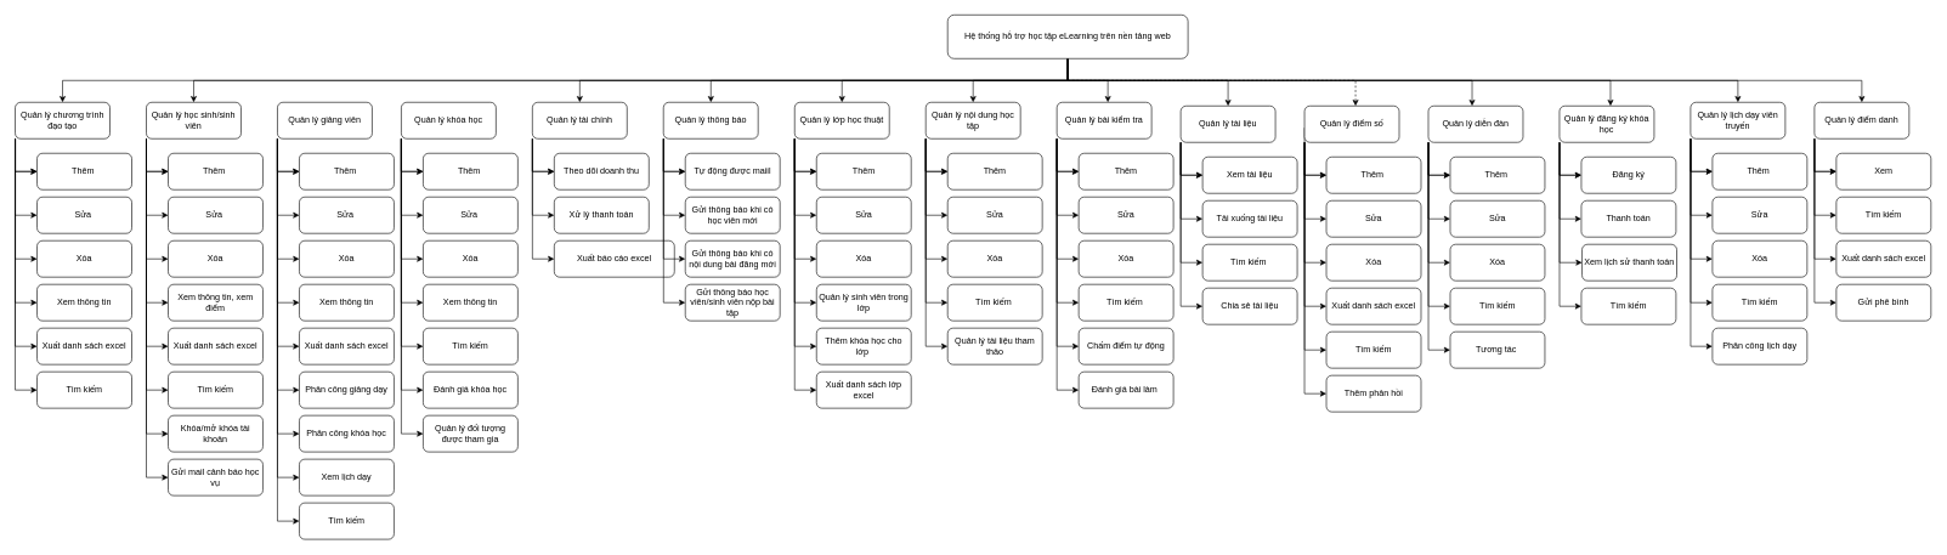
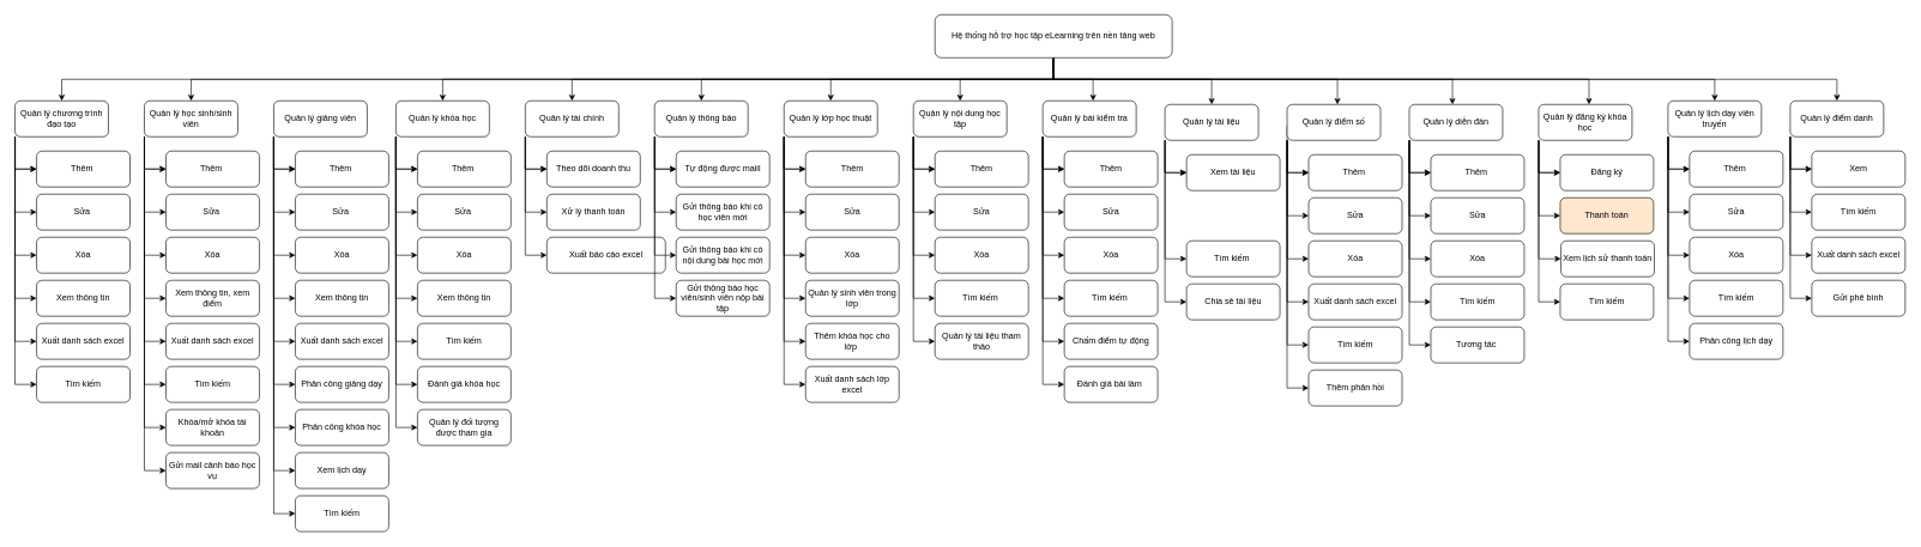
+ <mxCell id="3" style="edgeStyle=orthogonalEdgeStyle;rounded=0;orthogonalLoop=1;jettySize=auto;html=1;entryX=0.5;entryY=0;entryDx=0;entryDy=0;" parent="1" source="16" target="58" edge="1"><mxGeometry relative="1" as="geometry"><Array as="points"><mxPoint x="1465" y="110" /><mxPoint x="615" y="110" /></Array></mxGeometry></mxCell>
- <mxCell id="9" style="edgeStyle=orthogonalEdgeStyle;rounded=0;orthogonalLoop=1;jettySize=auto;html=1;dashed=1;" parent="1" source="16" target="120" edge="1"><mxGeometry relative="1" as="geometry"><Array as="points"><mxPoint x="1465" y="110" /><mxPoint x="1860" y="110" /></Array></mxGeometry></mxCell>
+ <mxCell id="9" style="edgeStyle=orthogonalEdgeStyle;rounded=0;orthogonalLoop=1;jettySize=auto;html=1;" parent="1" source="16" target="120" edge="1"><mxGeometry relative="1" as="geometry"><Array as="points"><mxPoint x="1465" y="110" /><mxPoint x="1860" y="110" /></Array></mxGeometry></mxCell>
- <mxCell id="107" style="edgeStyle=orthogonalEdgeStyle;rounded=0;orthogonalLoop=1;jettySize=auto;html=1;entryX=0;entryY=0.5;entryDx=0;entryDy=0;" parent="1" source="110" target="112" edge="1"><mxGeometry relative="1" as="geometry"><Array as="points"><mxPoint x="1620" y="300" /></Array><mxPoint x="1619.99" y="300" as="targetPoint" /></mxGeometry></mxCell>
- <mxCell id="112" value="Tải xuống tài liệu" style="rounded=1;whiteSpace=wrap;html=1;horizontal=1;" parent="1" vertex="1"><mxGeometry x="1649.99" y="275" width="130" height="50" as="geometry" /></mxCell>
- <mxCell id="153" value="Thanh toán" style="rounded=1;whiteSpace=wrap;html=1;horizontal=1;" parent="1" vertex="1"><mxGeometry x="2169.93" y="275" width="130" height="50" as="geometry" /></mxCell>
+ <mxCell id="153" value="Thanh toán" style="rounded=1;whiteSpace=wrap;html=1;horizontal=1;fillColor=#ffe6cc;" parent="1" vertex="1"><mxGeometry x="2169.93" y="275" width="130" height="50" as="geometry" /></mxCell>
- <mxCell id="82" value="Gửi thông báo khi có nội dung bài đăng mới" style="rounded=1;whiteSpace=wrap;html=1;horizontal=1;" parent="1" vertex="1"><mxGeometry x="939.87" y="330" width="130" height="50" as="geometry" /></mxCell>
+ <mxCell id="82" value="Gửi thông báo khi có nội dung bài học mới" style="rounded=1;whiteSpace=wrap;html=1;horizontal=1;" parent="1" vertex="1"><mxGeometry x="939.87" y="330" width="130" height="50" as="geometry" /></mxCell>
